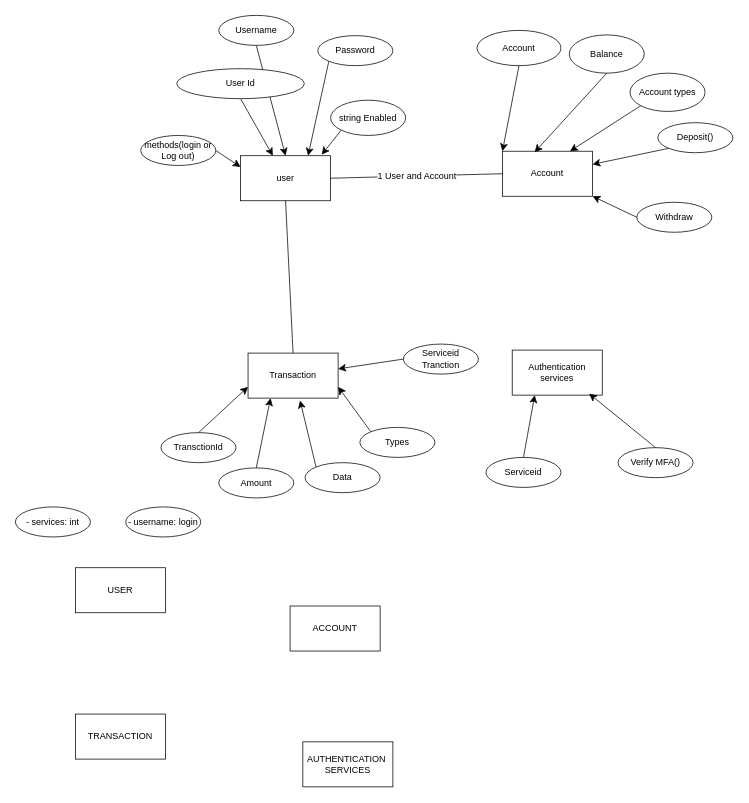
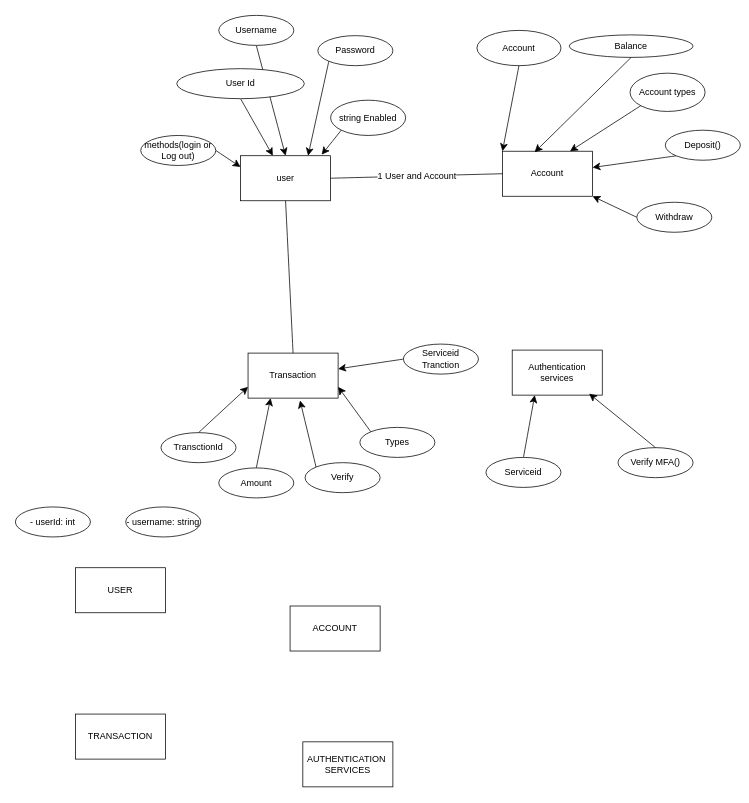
- <mxCell id="19" value="Balance" style="ellipse;whiteSpace=wrap;html=1;align=center;" vertex="1" parent="1"><mxGeometry x="758" y="46" width="100" height="51" as="geometry" /></mxCell>
+ <mxCell id="19" value="Balance" style="ellipse;whiteSpace=wrap;html=1;align=center;" vertex="1" parent="1"><mxGeometry x="758" y="46" width="165" height="30" as="geometry" /></mxCell>
- <mxCell id="23" value="Deposit()" style="ellipse;whiteSpace=wrap;html=1;align=center;" vertex="1" parent="1"><mxGeometry x="876" y="163" width="100" height="40" as="geometry" /></mxCell>
+ <mxCell id="23" value="Deposit()" style="ellipse;whiteSpace=wrap;html=1;align=center;" vertex="1" parent="1"><mxGeometry x="886" y="173" width="100" height="40" as="geometry" /></mxCell>
- <mxCell id="33" value="Data" style="ellipse;whiteSpace=wrap;html=1;align=center;" vertex="1" parent="1"><mxGeometry x="406" y="616" width="100" height="40" as="geometry" /></mxCell>
+ <mxCell id="33" value="Verify" style="ellipse;whiteSpace=wrap;html=1;align=center;" vertex="1" parent="1"><mxGeometry x="406" y="616" width="100" height="40" as="geometry" /></mxCell>
- <mxCell id="46" value="&lt;p style=&quot;white-space-collapse: preserve;&quot; dir=&quot;auto&quot;&gt;- services: int&lt;/p&gt;" style="ellipse;whiteSpace=wrap;html=1;align=center;" vertex="1" parent="1"><mxGeometry x="20" y="675" width="100" height="40" as="geometry" /></mxCell>
+ <mxCell id="46" value="&lt;p style=&quot;white-space-collapse: preserve;&quot; dir=&quot;auto&quot;&gt;- userId: int&lt;/p&gt;" style="ellipse;whiteSpace=wrap;html=1;align=center;" vertex="1" parent="1"><mxGeometry x="20" y="675" width="100" height="40" as="geometry" /></mxCell>
- <mxCell id="47" value="&lt;p style=&quot;white-space-collapse: preserve;&quot; dir=&quot;auto&quot;&gt;- username: login&lt;/p&gt;" style="ellipse;whiteSpace=wrap;html=1;align=center;" vertex="1" parent="1"><mxGeometry x="167" y="675" width="100" height="40" as="geometry" /></mxCell>
+ <mxCell id="47" value="&lt;p style=&quot;white-space-collapse: preserve;&quot; dir=&quot;auto&quot;&gt;- username: string&lt;/p&gt;" style="ellipse;whiteSpace=wrap;html=1;align=center;" vertex="1" parent="1"><mxGeometry x="167" y="675" width="100" height="40" as="geometry" /></mxCell>
